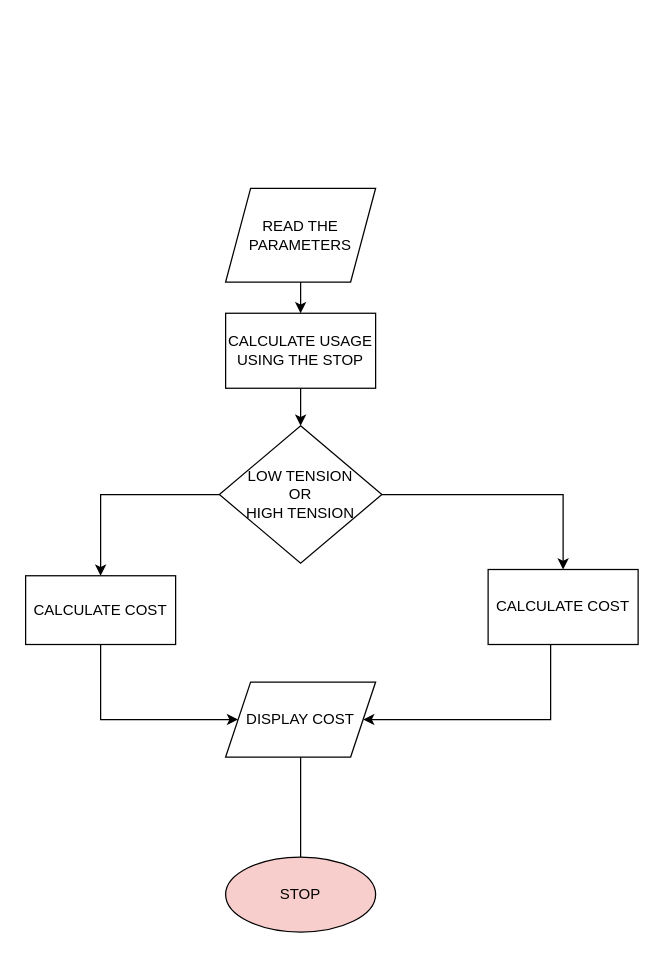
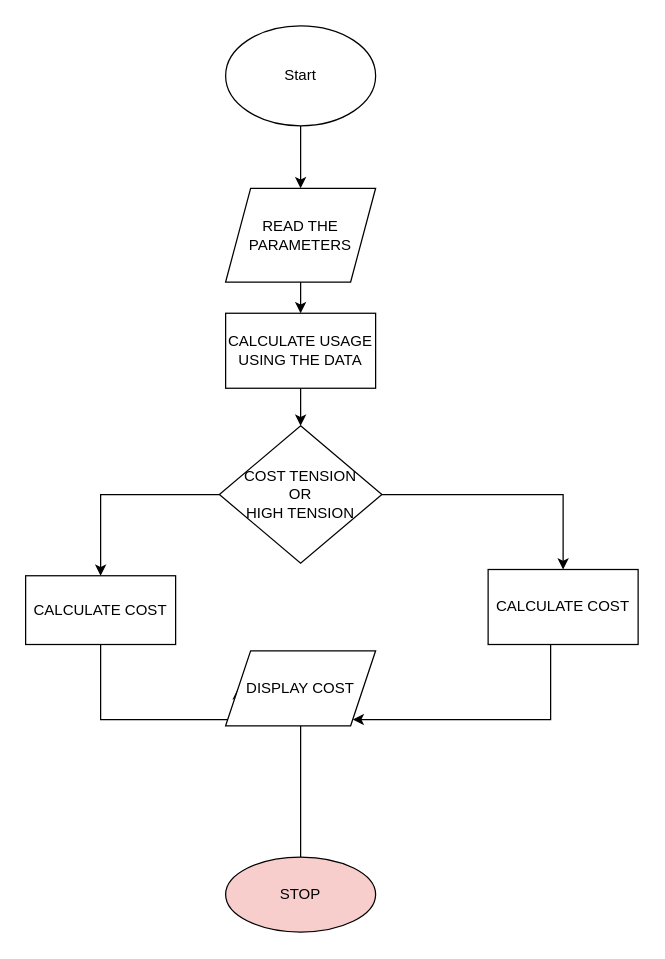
+ <mxCell id="3" value="Start" style="ellipse;whiteSpace=wrap;html=1;" vertex="1" parent="1"><mxGeometry x="180" width="120" height="80" as="geometry" y="20" /></mxCell>
+ <mxCell id="2" value="" style="edgeStyle=orthogonalEdgeStyle;rounded=0;orthogonalLoop=1;jettySize=auto;html=1;" edge="1" parent="1" source="3" target="5"><mxGeometry relative="1" as="geometry" /></mxCell>
- <mxCell id="7" value="CALCULATE USAGE USING THE STOP" style="whiteSpace=wrap;html=1;" vertex="1" parent="1"><mxGeometry x="180" y="250" width="120" height="60" as="geometry" /></mxCell>
+ <mxCell id="7" value="CALCULATE USAGE USING THE DATA" style="whiteSpace=wrap;html=1;" vertex="1" parent="1"><mxGeometry x="180" y="250" width="120" height="60" as="geometry" /></mxCell>
- <mxCell id="10" value="LOW TENSION&lt;br&gt;&amp;nbsp;OR&amp;nbsp;&lt;br&gt;HIGH TENSION" style="rhombus;whiteSpace=wrap;html=1;" vertex="1" parent="1"><mxGeometry x="175" y="340" width="130" height="110" as="geometry" /></mxCell>
+ <mxCell id="10" value="COST TENSION&lt;br&gt;&amp;nbsp;OR&amp;nbsp;&lt;br&gt;HIGH TENSION" style="rhombus;whiteSpace=wrap;html=1;" vertex="1" parent="1"><mxGeometry x="175" y="340" width="130" height="110" as="geometry" /></mxCell>
- <mxCell id="16" value="DISPLAY COST" style="shape=parallelogram;perimeter=parallelogramPerimeter;whiteSpace=wrap;html=1;fixedSize=1;" vertex="1" parent="1"><mxGeometry x="180" y="545" width="120" height="60" as="geometry" /></mxCell>
+ <mxCell id="16" value="DISPLAY COST" style="shape=parallelogram;perimeter=parallelogramPerimeter;whiteSpace=wrap;html=1;fixedSize=1;" vertex="1" parent="1"><mxGeometry x="180" y="520" width="120" height="60" as="geometry" /></mxCell>
